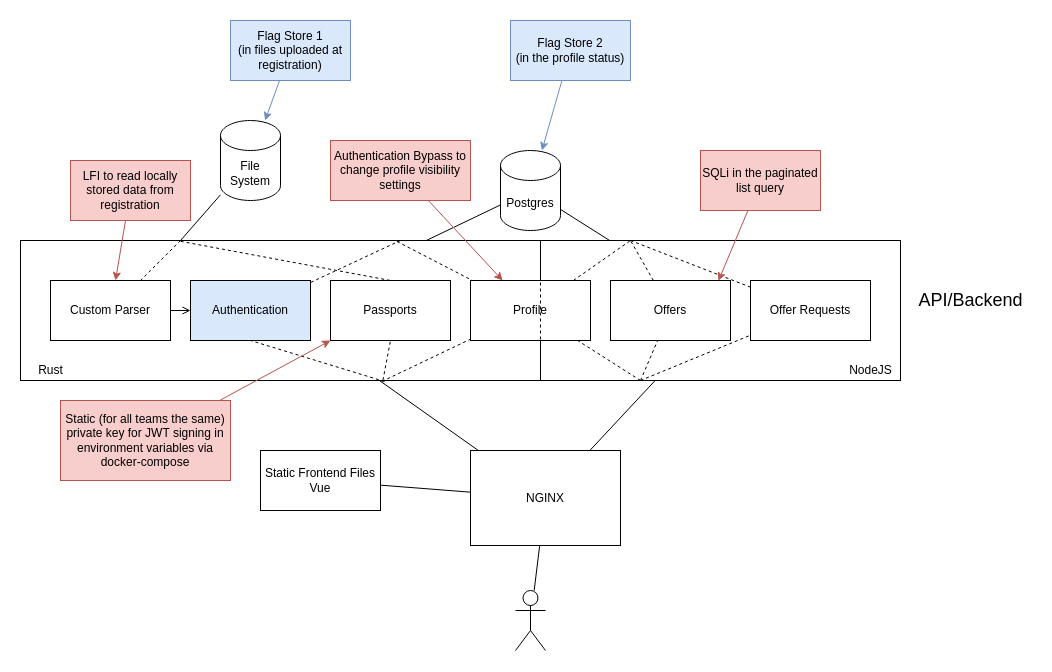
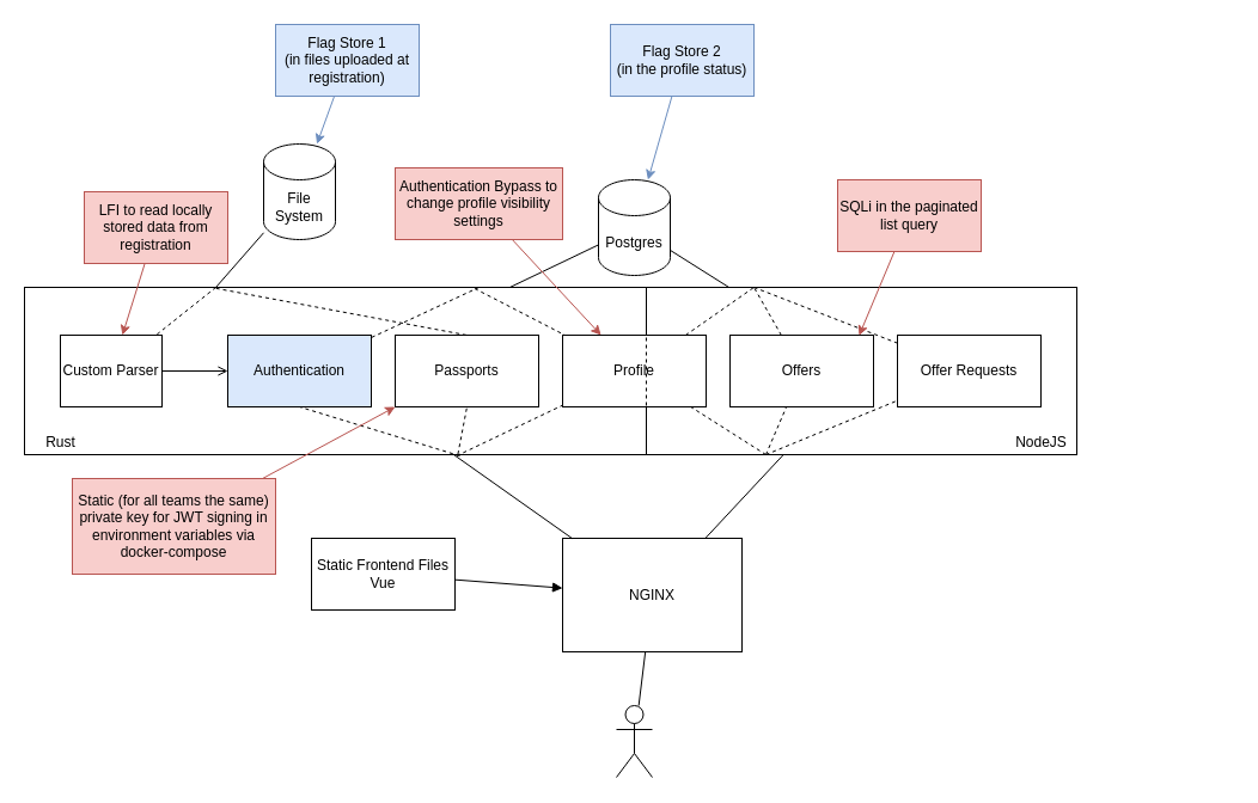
- <mxCell id="16" value="API/Backend" style="text;html=1;align=center;verticalAlign=middle;resizable=0;points=[];autosize=1;strokeColor=none;fillColor=none;fontSize=18;" parent="1" vertex="1"><mxGeometry x="910" y="285" width="120" height="30" as="geometry" /></mxCell>
- <mxCell id="9" value="Custom Parser" style="rounded=0;whiteSpace=wrap;html=1;" parent="1" vertex="1"><mxGeometry x="50" y="280" width="120" height="60" as="geometry" /></mxCell>
+ <mxCell id="9" value="Custom Parser" style="rounded=0;whiteSpace=wrap;html=1;" parent="1" vertex="1"><mxGeometry x="50" y="280" width="85" height="60" as="geometry" /></mxCell>
- <mxCell id="32" value="" style="endArrow=none;html=1;rounded=0;fontSize=12;" parent="1" source="31" target="15" edge="1"><mxGeometry width="50" height="50" relative="1" as="geometry"><mxPoint x="470" y="540" as="sourcePoint" /><mxPoint x="520" y="490" as="targetPoint" /></mxGeometry></mxCell>
+ <mxCell id="32" value="" style="endArrow=block;html=1;rounded=0;fontSize=12;" parent="1" source="31" target="15" edge="1"><mxGeometry width="50" height="50" relative="1" as="geometry"><mxPoint x="470" y="540" as="sourcePoint" /><mxPoint x="520" y="490" as="targetPoint" /></mxGeometry></mxCell>
